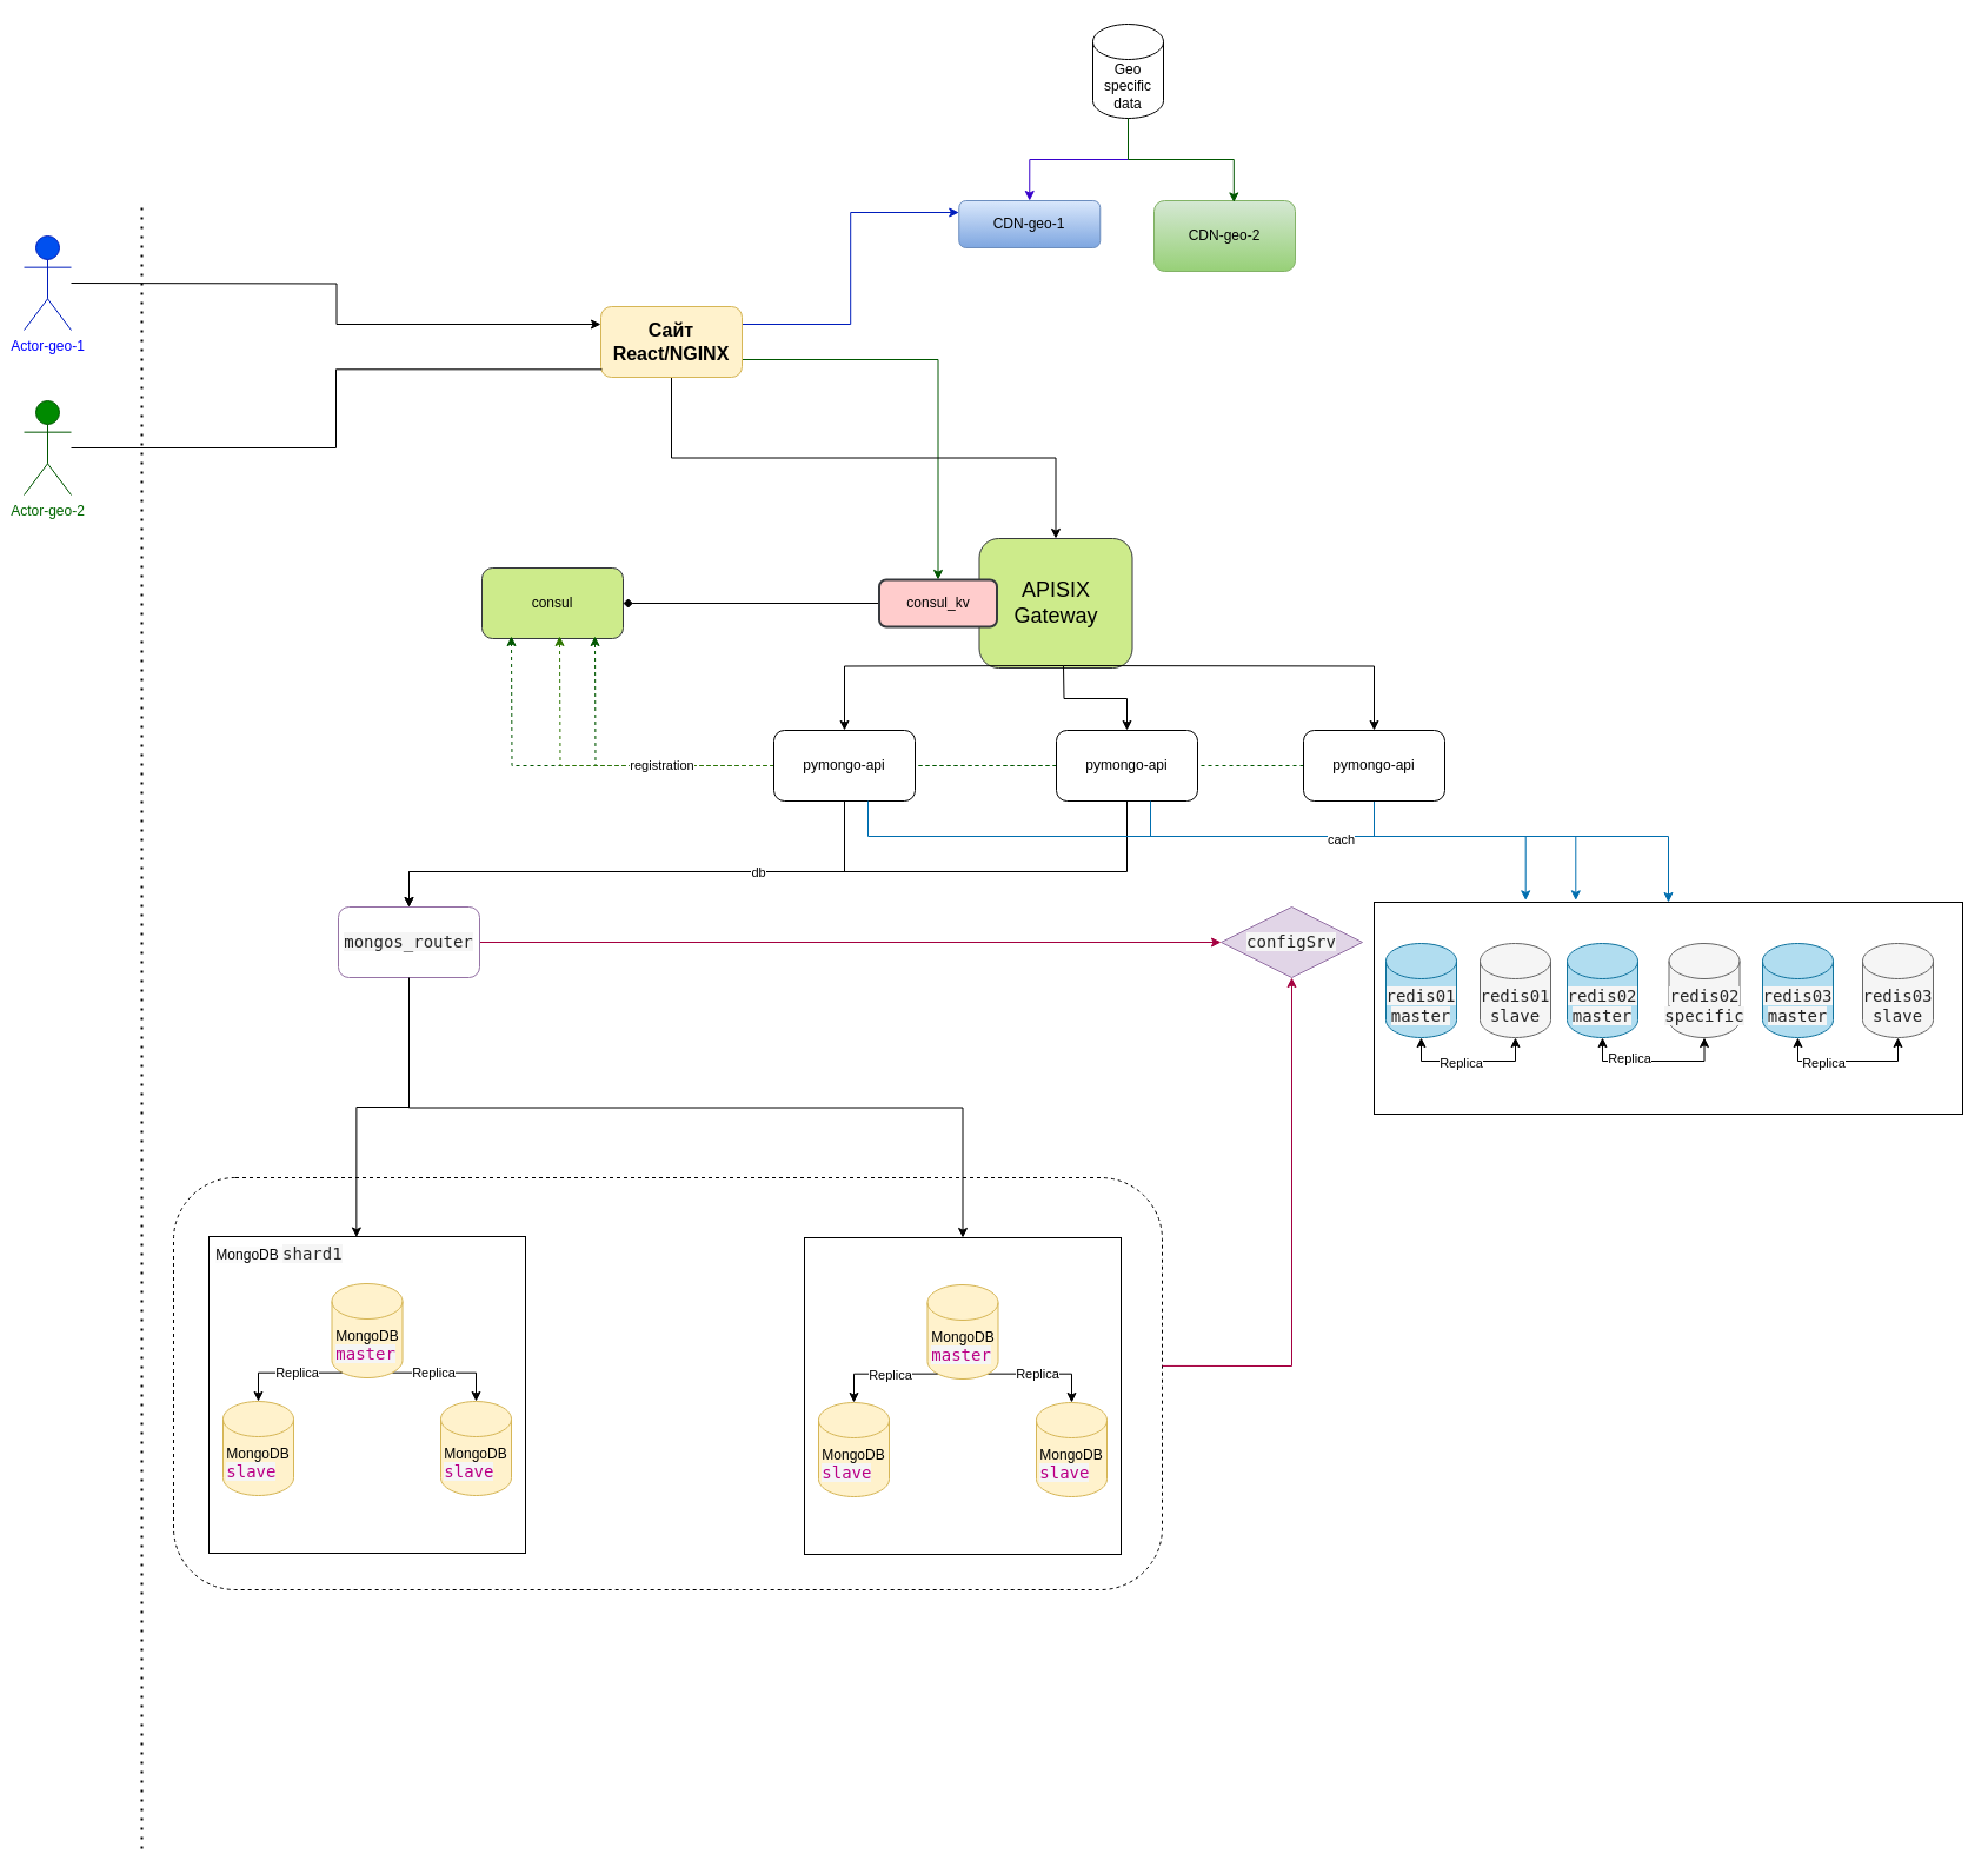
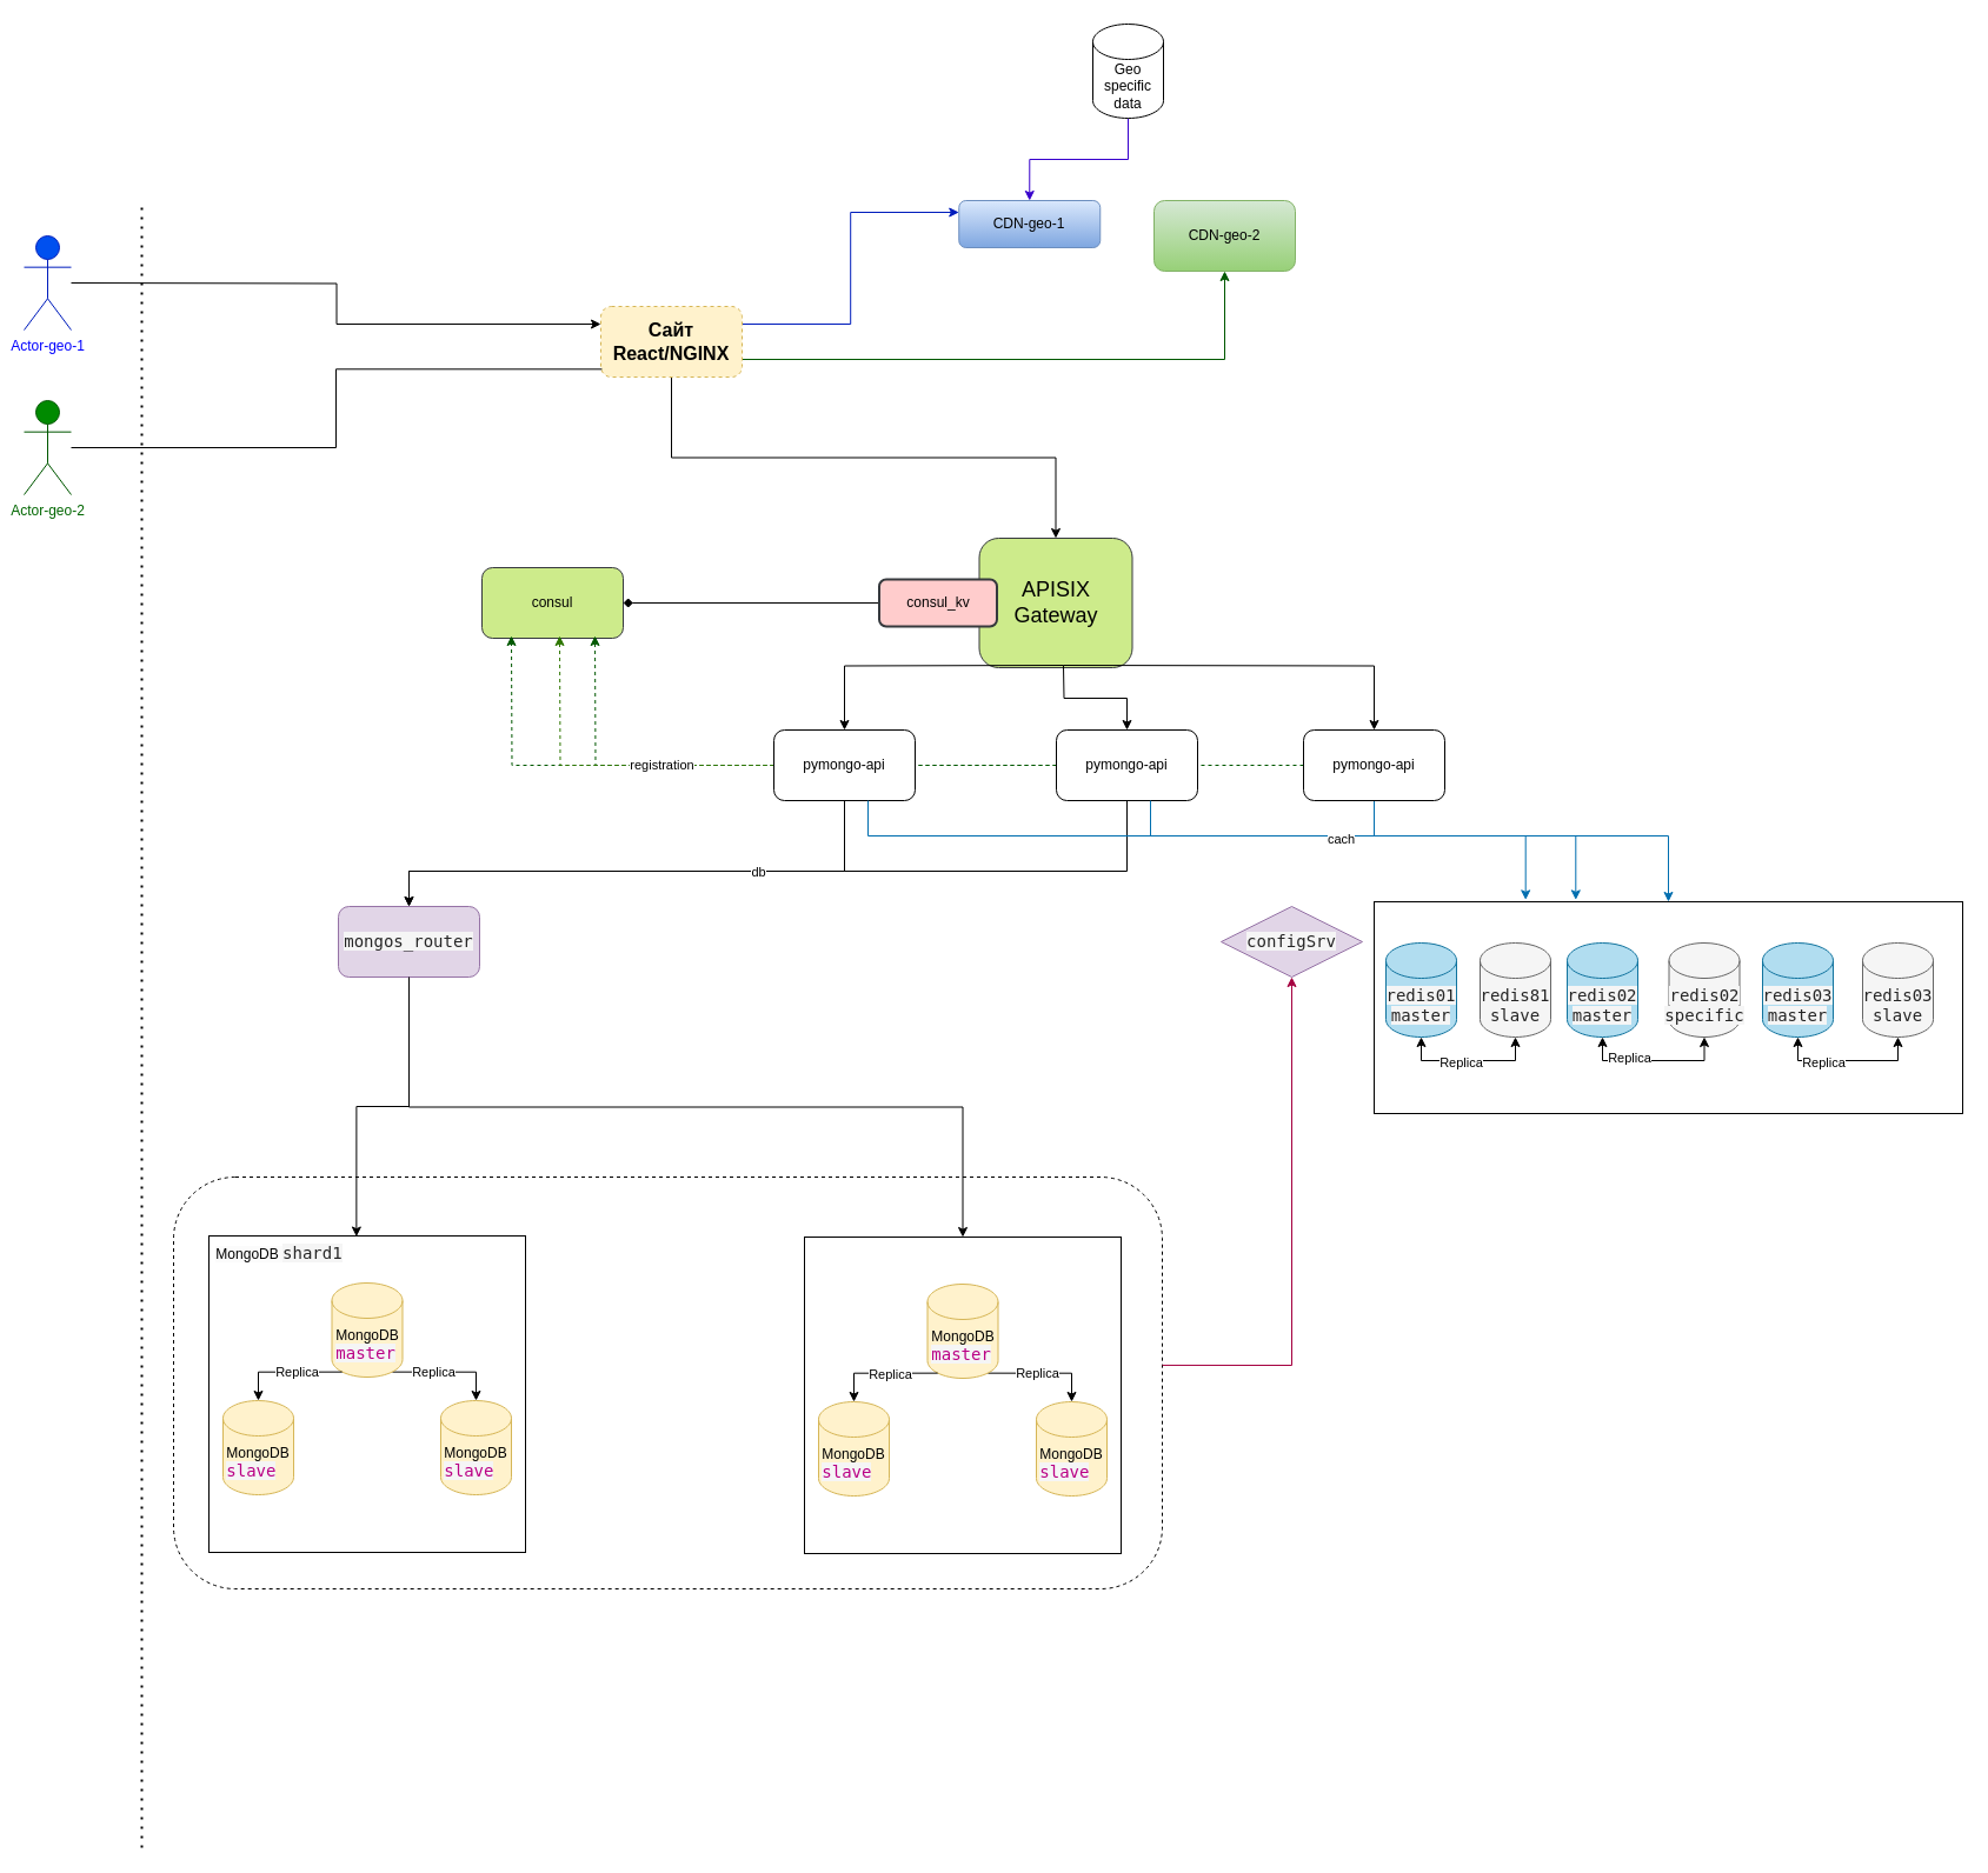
- <mxCell id="19" style="edgeStyle=orthogonalEdgeStyle;rounded=0;orthogonalLoop=1;jettySize=auto;html=1;exitX=0.5;exitY=1;exitDx=0;exitDy=0;exitPerimeter=0;entryX=0.565;entryY=0.024;entryDx=0;entryDy=0;entryPerimeter=0;fillColor=#008a00;strokeColor=#005700;" parent="1" source="18" target="9" edge="1"><mxGeometry relative="1" as="geometry" /></mxCell>
- <mxCell id="5" value="&lt;font style=&quot;font-size: 16px;&quot;&gt;&lt;b&gt;Сайт&lt;/b&gt;&lt;/font&gt;&lt;div style=&quot;font-size: 16px;&quot;&gt;&lt;font style=&quot;font-size: 16px;&quot;&gt;&lt;b&gt;React/NGINX&lt;/b&gt;&lt;/font&gt;&lt;/div&gt;" style="rounded=1;whiteSpace=wrap;html=1;fillColor=#fff2cc;strokeColor=#d6b656;" parent="1" vertex="1"><mxGeometry x="510" y="260" width="120" height="60" as="geometry" /></mxCell>
+ <mxCell id="5" value="&lt;font style=&quot;font-size: 16px;&quot;&gt;&lt;b&gt;Сайт&lt;/b&gt;&lt;/font&gt;&lt;div style=&quot;font-size: 16px;&quot;&gt;&lt;font style=&quot;font-size: 16px;&quot;&gt;&lt;b&gt;React/NGINX&lt;/b&gt;&lt;/font&gt;&lt;/div&gt;" style="rounded=1;whiteSpace=wrap;html=1;fillColor=#fff2cc;strokeColor=#d6b656;dashed=1;" parent="1" vertex="1"><mxGeometry x="510" y="260" width="120" height="60" as="geometry" /></mxCell>
- <mxCell id="3" style="edgeStyle=orthogonalEdgeStyle;rounded=0;orthogonalLoop=1;jettySize=auto;html=1;exitX=1;exitY=0.75;exitDx=0;exitDy=0;fillColor=#008a00;strokeColor=#005700;" parent="1" source="5" target="16" edge="1"><mxGeometry relative="1" as="geometry" /></mxCell>
+ <mxCell id="3" style="edgeStyle=orthogonalEdgeStyle;rounded=0;orthogonalLoop=1;jettySize=auto;html=1;exitX=1;exitY=0.75;exitDx=0;exitDy=0;fillColor=#008a00;strokeColor=#005700;" parent="1" source="5" target="9" edge="1"><mxGeometry relative="1" as="geometry" /></mxCell>
- <mxCell id="30" value="&lt;span style=&quot;color: rgba(0, 0, 0, 0.85); font-family: Menlo, &amp;quot;Ubuntu Mono&amp;quot;, consolas, source-code-pro, monospace; font-size: 14px; text-align: start; white-space: pre; background-color: rgb(245, 245, 245);&quot;&gt;mongos_router&lt;/span&gt;" style="rounded=1;whiteSpace=wrap;html=1;fillColor=#ffffff;strokeColor=#9673a6;" vertex="1" parent="1"><mxGeometry x="287" y="770" width="120" height="60" as="geometry" /></mxCell>
+ <mxCell id="30" value="&lt;span style=&quot;color: rgba(0, 0, 0, 0.85); font-family: Menlo, &amp;quot;Ubuntu Mono&amp;quot;, consolas, source-code-pro, monospace; font-size: 14px; text-align: start; white-space: pre; background-color: rgb(245, 245, 245);&quot;&gt;mongos_router&lt;/span&gt;" style="rounded=1;whiteSpace=wrap;html=1;fillColor=#e1d5e7;strokeColor=#9673a6;" vertex="1" parent="1"><mxGeometry x="287" y="770" width="120" height="60" as="geometry" /></mxCell>
- <mxCell id="28" style="edgeStyle=orthogonalEdgeStyle;rounded=0;orthogonalLoop=1;jettySize=auto;html=1;exitX=1;exitY=0.5;exitDx=0;exitDy=0;fillColor=#d80073;strokeColor=#A50040;" edge="1" parent="1" source="30" target="31"><mxGeometry relative="1" as="geometry" /></mxCell>
- <mxCell id="62" value="&lt;span style=&quot;color: rgba(0, 0, 0, 0.85); font-family: Menlo, &amp;quot;Ubuntu Mono&amp;quot;, consolas, source-code-pro, monospace; font-size: 14px; text-align: start; white-space: pre; background-color: rgb(245, 245, 245);&quot;&gt;redis01&lt;/span&gt;&lt;div&gt;&lt;span style=&quot;color: rgba(0, 0, 0, 0.85); font-family: Menlo, &amp;quot;Ubuntu Mono&amp;quot;, consolas, source-code-pro, monospace; font-size: 14px; text-align: start; white-space: pre; background-color: rgb(245, 245, 245);&quot;&gt;slave&lt;/span&gt;&lt;/div&gt;" style="shape=cylinder3;whiteSpace=wrap;html=1;boundedLbl=1;backgroundOutline=1;size=15;fillColor=#f5f5f5;strokeColor=#666666;fontColor=#333333;" vertex="1" parent="1"><mxGeometry x="1257" y="801" width="60" height="80" as="geometry" /></mxCell>
+ <mxCell id="62" value="&lt;span style=&quot;color: rgba(0, 0, 0, 0.85); font-family: Menlo, &amp;quot;Ubuntu Mono&amp;quot;, consolas, source-code-pro, monospace; font-size: 14px; text-align: start; white-space: pre; background-color: rgb(245, 245, 245);&quot;&gt;redis81&lt;/span&gt;&lt;div&gt;&lt;span style=&quot;color: rgba(0, 0, 0, 0.85); font-family: Menlo, &amp;quot;Ubuntu Mono&amp;quot;, consolas, source-code-pro, monospace; font-size: 14px; text-align: start; white-space: pre; background-color: rgb(245, 245, 245);&quot;&gt;slave&lt;/span&gt;&lt;/div&gt;" style="shape=cylinder3;whiteSpace=wrap;html=1;boundedLbl=1;backgroundOutline=1;size=15;fillColor=#f5f5f5;strokeColor=#666666;fontColor=#333333;" vertex="1" parent="1"><mxGeometry x="1257" y="801" width="60" height="80" as="geometry" /></mxCell>
